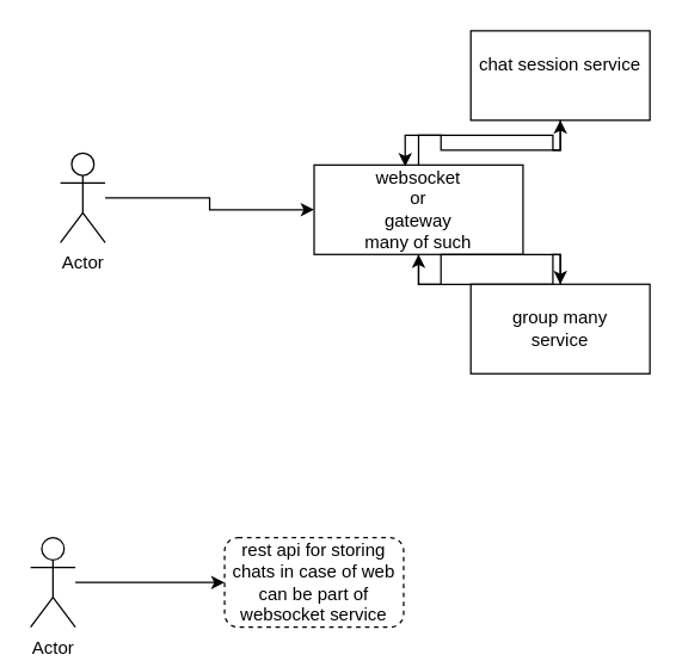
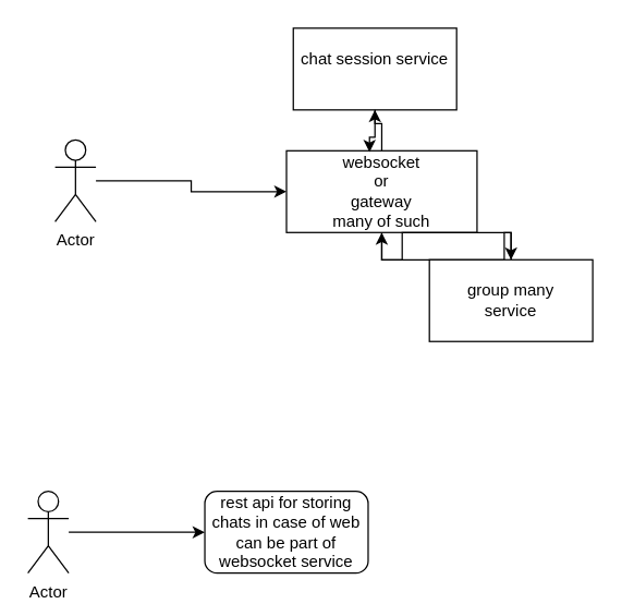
- <mxCell id="5" value="chat session service&lt;div&gt;&lt;br&gt;&lt;/div&gt;" style="whiteSpace=wrap;html=1;rounded=0;" parent="1" vertex="1"><mxGeometry x="315" y="20" width="120" height="60" as="geometry" /></mxCell>
+ <mxCell id="5" value="chat session service&lt;div&gt;&lt;br&gt;&lt;/div&gt;" style="whiteSpace=wrap;html=1;rounded=0;" parent="1" vertex="1"><mxGeometry x="215" y="20" width="120" height="60" as="geometry" /></mxCell>
- <mxCell id="11" value="rest api for storing chats in case of web&lt;div&gt;can be part of websocket service&lt;/div&gt;" style="rounded=1;whiteSpace=wrap;html=1;dashed=1;" parent="1" vertex="1"><mxGeometry x="150" y="360" width="120" height="60" as="geometry" /></mxCell>
+ <mxCell id="11" value="rest api for storing chats in case of web&lt;div&gt;can be part of websocket service&lt;/div&gt;" style="rounded=1;whiteSpace=wrap;html=1;" parent="1" vertex="1"><mxGeometry x="150" y="360" width="120" height="60" as="geometry" /></mxCell>
